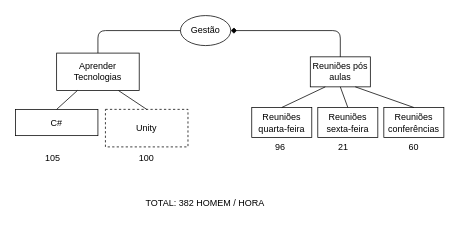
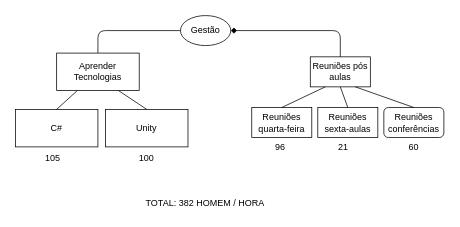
- <mxCell id="15" value="C#" style="rounded=0;whiteSpace=wrap;html=1;" parent="1" vertex="1"><mxGeometry x="20" y="145" width="110" height="35" as="geometry" /></mxCell>
+ <mxCell id="15" value="C#" style="rounded=0;whiteSpace=wrap;html=1;" parent="1" vertex="1"><mxGeometry x="20" y="145" width="110" height="50" as="geometry" /></mxCell>
- <mxCell id="6" value="Reuniões conferências" style="rounded=0;whiteSpace=wrap;html=1;" parent="1" vertex="1"><mxGeometry x="511" y="142.5" width="80" height="40" as="geometry" /></mxCell>
+ <mxCell id="6" value="Reuniões conferências" style="whiteSpace=wrap;html=1;rounded=1;" parent="1" vertex="1"><mxGeometry x="511" y="142.5" width="80" height="40" as="geometry" /></mxCell>
- <mxCell id="18" value="Reuniões sexta-feira" style="rounded=0;whiteSpace=wrap;html=1;" parent="1" vertex="1"><mxGeometry x="423" y="142.5" width="80" height="40" as="geometry" /></mxCell>
+ <mxCell id="18" value="Reuniões sexta-aulas" style="rounded=0;whiteSpace=wrap;html=1;" parent="1" vertex="1"><mxGeometry x="423" y="142.5" width="80" height="40" as="geometry" /></mxCell>
- <mxCell id="16" value="Unity" style="rounded=0;whiteSpace=wrap;html=1;dashed=1;" parent="1" vertex="1"><mxGeometry x="140" y="145" width="110" height="50" as="geometry" /></mxCell>
+ <mxCell id="16" value="Unity" style="rounded=0;whiteSpace=wrap;html=1;" parent="1" vertex="1"><mxGeometry x="140" y="145" width="110" height="50" as="geometry" /></mxCell>
